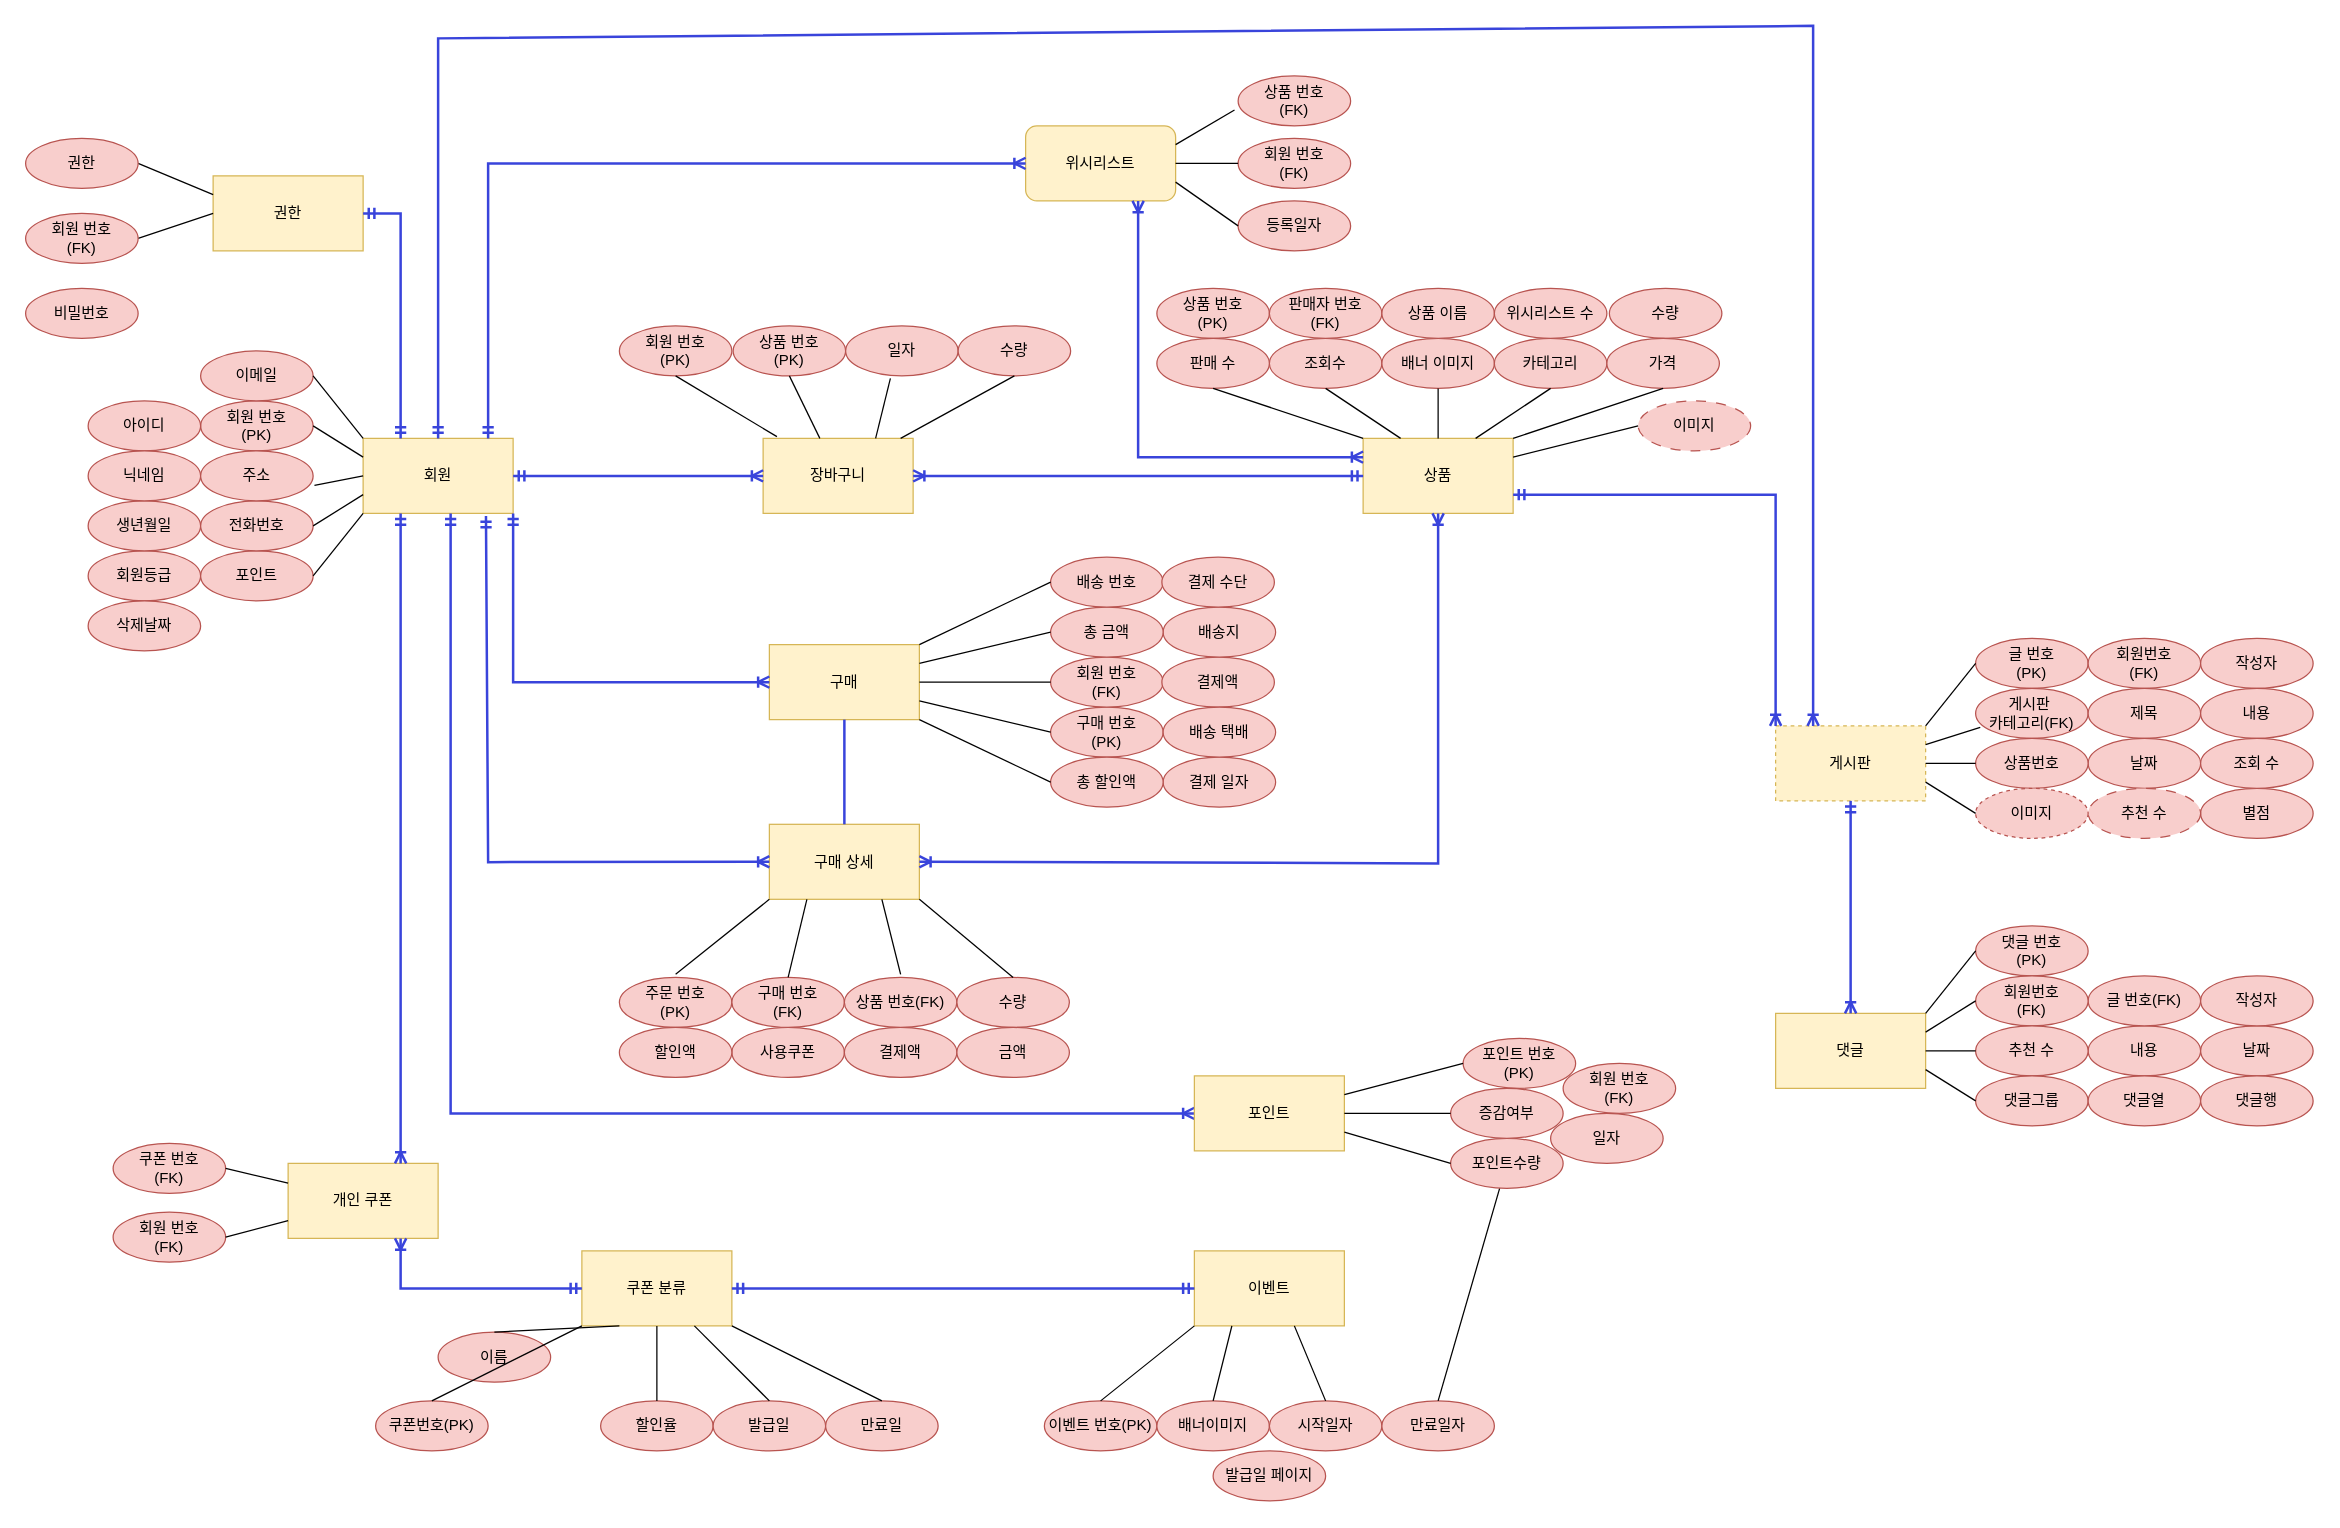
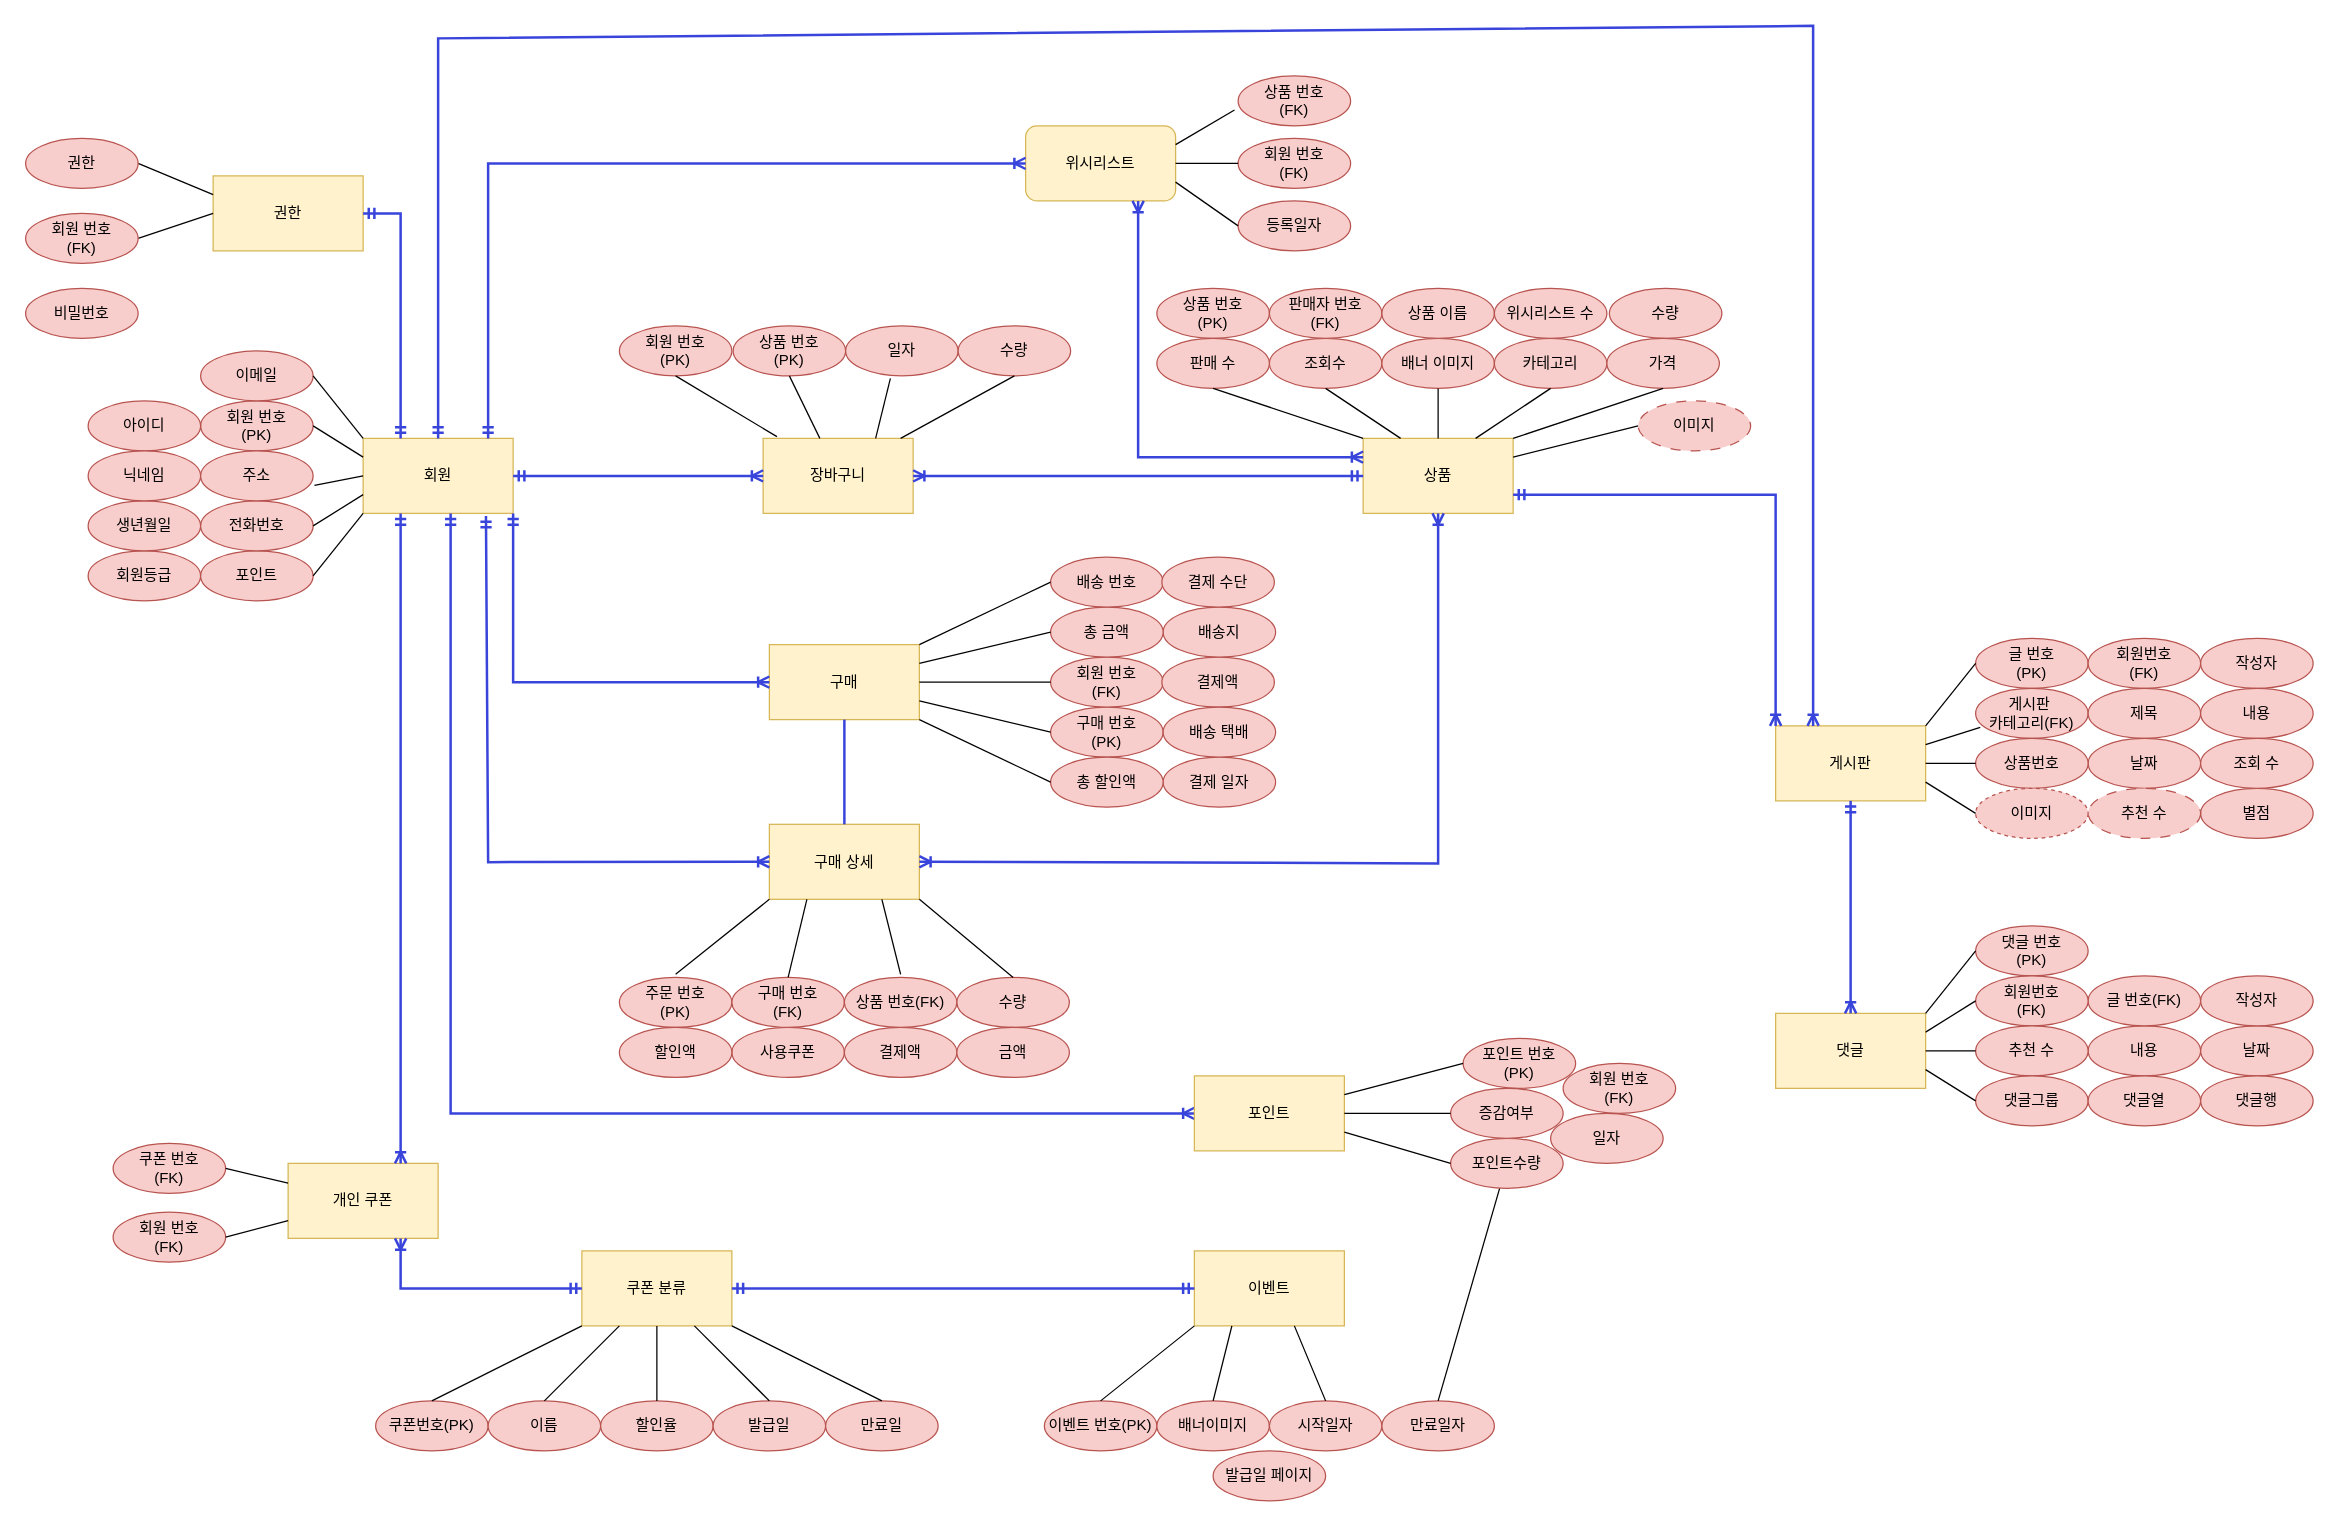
- <mxCell id="161" value="삭제날짜" style="ellipse;whiteSpace=wrap;html=1;fillColor=#f8cecc;strokeColor=#b85450;" vertex="1" parent="1"><mxGeometry x="70" y="480" width="90" height="40" as="geometry" /></mxCell>
- <mxCell id="21" value="게시판" style="rounded=0;whiteSpace=wrap;html=1;fillColor=#fff2cc;strokeColor=#d6b656;dashed=1;" parent="1" vertex="1"><mxGeometry x="1420" y="580" width="120" height="60" as="geometry" /></mxCell>
+ <mxCell id="21" value="게시판" style="rounded=0;whiteSpace=wrap;html=1;fillColor=#fff2cc;strokeColor=#d6b656;" parent="1" vertex="1"><mxGeometry x="1420" y="580" width="120" height="60" as="geometry" /></mxCell>
- <mxCell id="54" value="이름" style="ellipse;whiteSpace=wrap;html=1;fillColor=#f8cecc;strokeColor=#b85450;" parent="1" vertex="1"><mxGeometry x="350" y="1065" width="90" height="40" as="geometry" /></mxCell>
+ <mxCell id="54" value="이름" style="ellipse;whiteSpace=wrap;html=1;fillColor=#f8cecc;strokeColor=#b85450;" parent="1" vertex="1"><mxGeometry x="390" y="1120" width="90" height="40" as="geometry" /></mxCell>
